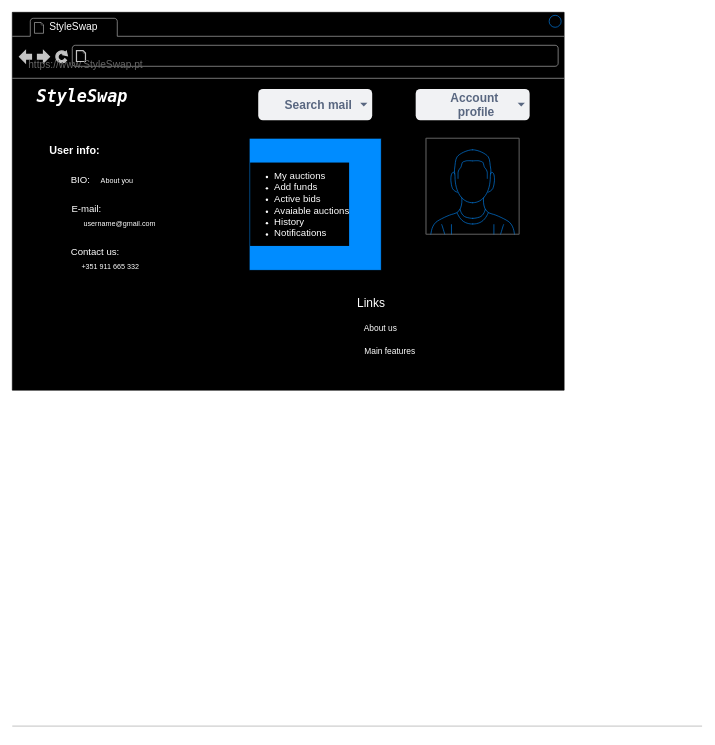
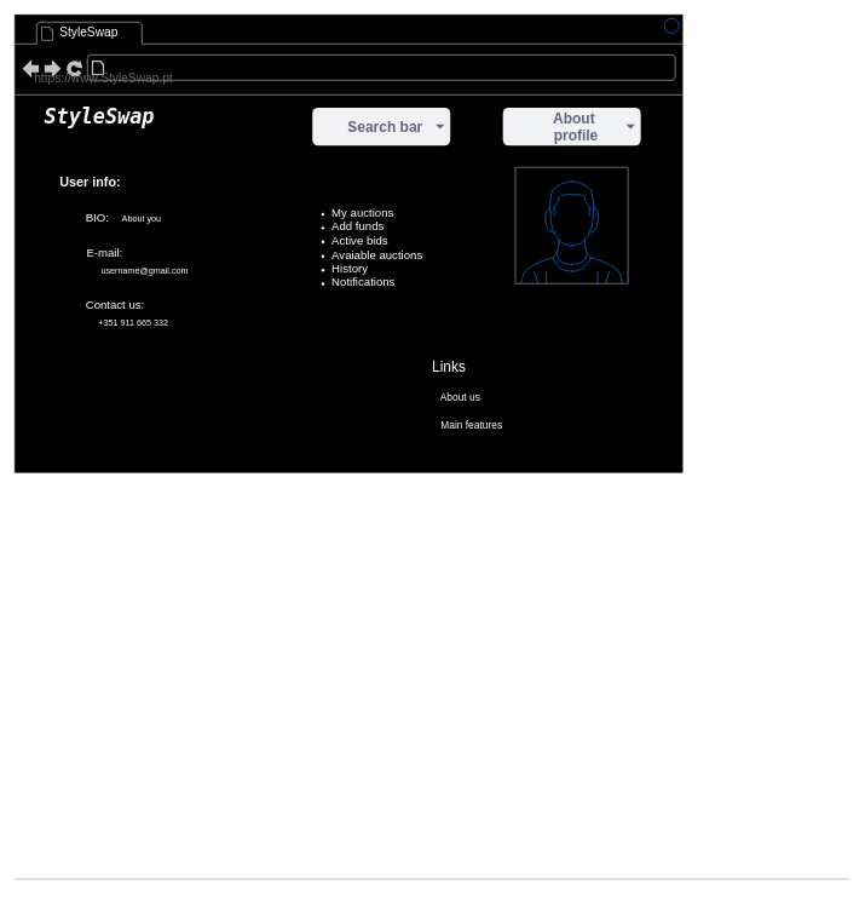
- <mxCell id="7" value="&lt;b&gt;&lt;font style=&quot;font-size: 20px;&quot;&gt;Search mail&lt;/font&gt;&lt;/b&gt;" style="rounded=1;fillColor=#F1F2F4;strokeColor=none;html=1;fontColor=#596780;align=center;fontSize=10;spacingLeft=10;glass=0;shadow=0;" parent="2" vertex="1"><mxGeometry x="410" y="127.75" width="190" height="52.25" as="geometry" /></mxCell>
+ <mxCell id="7" value="&lt;b&gt;&lt;font style=&quot;font-size: 20px;&quot;&gt;Search bar&lt;/font&gt;&lt;/b&gt;" style="rounded=1;fillColor=#F1F2F4;strokeColor=none;html=1;fontColor=#596780;align=center;fontSize=10;spacingLeft=10;glass=0;shadow=0;" parent="2" vertex="1"><mxGeometry x="410" y="127.75" width="190" height="52.25" as="geometry" /></mxCell>
- <mxCell id="5" value="&lt;div style=&quot;font-size: 20px;&quot;&gt;&lt;span style=&quot;background-color: initial;&quot;&gt;&lt;b style=&quot;&quot;&gt;&lt;font style=&quot;font-size: 20px;&quot;&gt;Account&amp;nbsp;&lt;/font&gt;&lt;/b&gt;&lt;/span&gt;&lt;/div&gt;&lt;div style=&quot;font-size: 20px;&quot;&gt;&lt;span style=&quot;background-color: initial;&quot;&gt;&lt;b style=&quot;&quot;&gt;&lt;font style=&quot;font-size: 20px;&quot;&gt;profile&lt;/font&gt;&lt;/b&gt;&lt;/span&gt;&lt;/div&gt;" style="rounded=1;fillColor=#F1F2F4;strokeColor=none;html=1;fontColor=#596780;align=center;fontSize=10;spacingLeft=10" parent="2" vertex="1"><mxGeometry x="672.5" y="127.75" width="190" height="52.25" as="geometry" /></mxCell>
+ <mxCell id="5" value="&lt;div style=&quot;font-size: 20px;&quot;&gt;&lt;span style=&quot;background-color: initial;&quot;&gt;&lt;b style=&quot;&quot;&gt;&lt;font style=&quot;font-size: 20px;&quot;&gt;About&amp;nbsp;&lt;/font&gt;&lt;/b&gt;&lt;/span&gt;&lt;/div&gt;&lt;div style=&quot;font-size: 20px;&quot;&gt;&lt;span style=&quot;background-color: initial;&quot;&gt;&lt;b style=&quot;&quot;&gt;&lt;font style=&quot;font-size: 20px;&quot;&gt;profile&lt;/font&gt;&lt;/b&gt;&lt;/span&gt;&lt;/div&gt;" style="rounded=1;fillColor=#F1F2F4;strokeColor=none;html=1;fontColor=#596780;align=center;fontSize=10;spacingLeft=10" parent="2" vertex="1"><mxGeometry x="672.5" y="127.75" width="190" height="52.25" as="geometry" /></mxCell>
- <mxCell id="14" value="&lt;ul&gt;&lt;li&gt;&lt;font style=&quot;font-size: 16px;&quot;&gt;My auctions&lt;/font&gt;&lt;/li&gt;&lt;li&gt;&lt;font style=&quot;font-size: 16px;&quot;&gt;Add funds&lt;/font&gt;&lt;/li&gt;&lt;li&gt;&lt;font style=&quot;font-size: 16px;&quot;&gt;Active bids&lt;/font&gt;&lt;/li&gt;&lt;li&gt;&lt;font style=&quot;font-size: 16px;&quot;&gt;Avaiable auctions&lt;/font&gt;&lt;/li&gt;&lt;li&gt;&lt;font style=&quot;font-size: 16px;&quot;&gt;History&lt;/font&gt;&lt;/li&gt;&lt;li&gt;&lt;font style=&quot;font-size: 16px;&quot;&gt;Notifications&lt;/font&gt;&lt;/li&gt;&lt;/ul&gt;" style="whiteSpace=wrap;html=1;aspect=fixed;labelBackgroundColor=#000000;strokeColor=#000000;fontSize=12;fontColor=#FFFFFF;fillColor=#008cff;align=left;" vertex="1" parent="2"><mxGeometry x="395" y="210" width="220" height="220" as="geometry" /></mxCell>
+ <mxCell id="14" value="&lt;ul&gt;&lt;li&gt;&lt;font style=&quot;font-size: 16px;&quot;&gt;My auctions&lt;/font&gt;&lt;/li&gt;&lt;li&gt;&lt;font style=&quot;font-size: 16px;&quot;&gt;Add funds&lt;/font&gt;&lt;/li&gt;&lt;li&gt;&lt;font style=&quot;font-size: 16px;&quot;&gt;Active bids&lt;/font&gt;&lt;/li&gt;&lt;li&gt;&lt;font style=&quot;font-size: 16px;&quot;&gt;Avaiable auctions&lt;/font&gt;&lt;/li&gt;&lt;li&gt;&lt;font style=&quot;font-size: 16px;&quot;&gt;History&lt;/font&gt;&lt;/li&gt;&lt;li&gt;&lt;font style=&quot;font-size: 16px;&quot;&gt;Notifications&lt;/font&gt;&lt;/li&gt;&lt;/ul&gt;" style="whiteSpace=wrap;html=1;aspect=fixed;labelBackgroundColor=#000000;strokeColor=#000000;fontSize=12;fontColor=#FFFFFF;fillColor=#000000;align=left;" vertex="1" parent="2"><mxGeometry x="395" y="210" width="220" height="220" as="geometry" /></mxCell>
